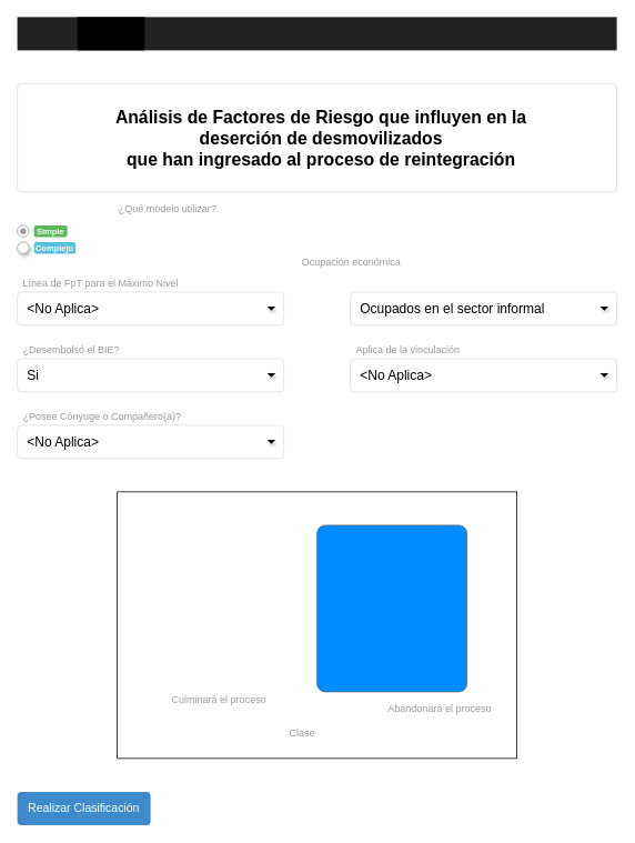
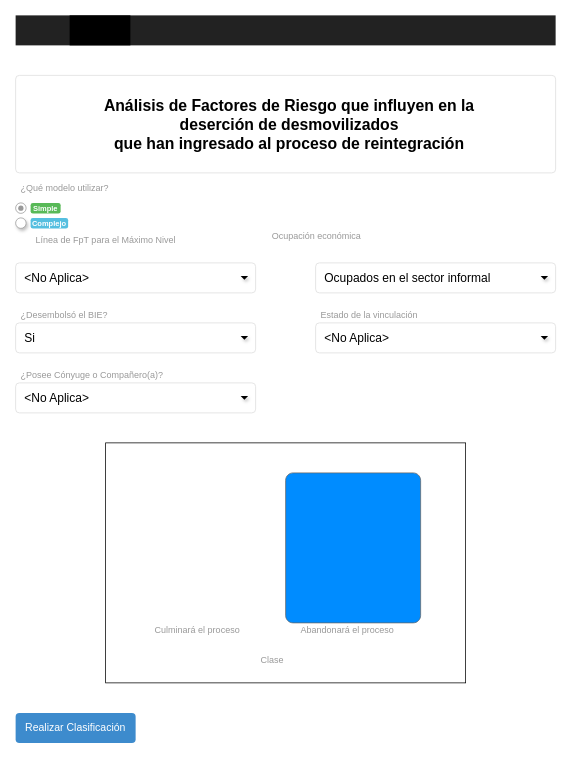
- <mxCell id="5" value="¿Qué modelo utilizar?" style="html=1;shadow=0;dashed=0;shape=mxgraph.bootstrap.rect;strokeColor=none;fillColor=none;fontColor=#999999;align=left;spacingLeft=5;whiteSpace=wrap;rounded=0;" parent="1" vertex="1"><mxGeometry x="135" y="240" width="200" height="20" as="geometry" /></mxCell>
+ <mxCell id="5" value="¿Qué modelo utilizar?" style="html=1;shadow=0;dashed=0;shape=mxgraph.bootstrap.rect;strokeColor=none;fillColor=none;fontColor=#999999;align=left;spacingLeft=5;whiteSpace=wrap;rounded=0;" parent="1" vertex="1"><mxGeometry x="20" y="240" width="200" height="20" as="geometry" /></mxCell>
- <mxCell id="6" value="Línea de FpT para el Máximo Nivel" style="html=1;shadow=0;dashed=0;shape=mxgraph.bootstrap.rect;strokeColor=none;fillColor=none;fontColor=#999999;align=left;spacingLeft=5;whiteSpace=wrap;rounded=0;" parent="1" vertex="1"><mxGeometry x="20" y="330" width="240" height="20" as="geometry" /></mxCell>
+ <mxCell id="6" value="Línea de FpT para el Máximo Nivel" style="html=1;shadow=0;dashed=0;shape=mxgraph.bootstrap.rect;strokeColor=none;fillColor=none;fontColor=#999999;align=left;spacingLeft=5;whiteSpace=wrap;rounded=0;" parent="1" vertex="1"><mxGeometry x="40" y="310" width="240" height="20" as="geometry" /></mxCell>
- <mxCell id="23" value="Aplica de la vinculación" style="html=1;shadow=0;dashed=0;shape=mxgraph.bootstrap.rect;strokeColor=none;fillColor=none;fontColor=#999999;align=left;spacingLeft=5;whiteSpace=wrap;rounded=0;" vertex="1" parent="1"><mxGeometry x="420" y="410" width="220" height="20" as="geometry" /></mxCell>
+ <mxCell id="23" value="Estado de la vinculación" style="html=1;shadow=0;dashed=0;shape=mxgraph.bootstrap.rect;strokeColor=none;fillColor=none;fontColor=#999999;align=left;spacingLeft=5;whiteSpace=wrap;rounded=0;" vertex="1" parent="1"><mxGeometry x="420" y="410" width="220" height="20" as="geometry" /></mxCell>
- <mxCell id="30" value="Abandonará el proceso" style="html=1;shadow=0;dashed=0;shape=mxgraph.bootstrap.rect;strokeColor=none;fillColor=none;fontColor=#999999;align=center;spacingLeft=5;whiteSpace=wrap;rounded=0;" vertex="1" parent="1"><mxGeometry x="445" y="840" width="160" height="20" as="geometry" /></mxCell>
+ <mxCell id="30" value="Abandonará el proceso" style="html=1;shadow=0;dashed=0;shape=mxgraph.bootstrap.rect;strokeColor=none;fillColor=none;fontColor=#999999;align=center;spacingLeft=5;whiteSpace=wrap;rounded=0;" vertex="1" parent="1"><mxGeometry x="380" y="830" width="160" height="20" as="geometry" /></mxCell>
